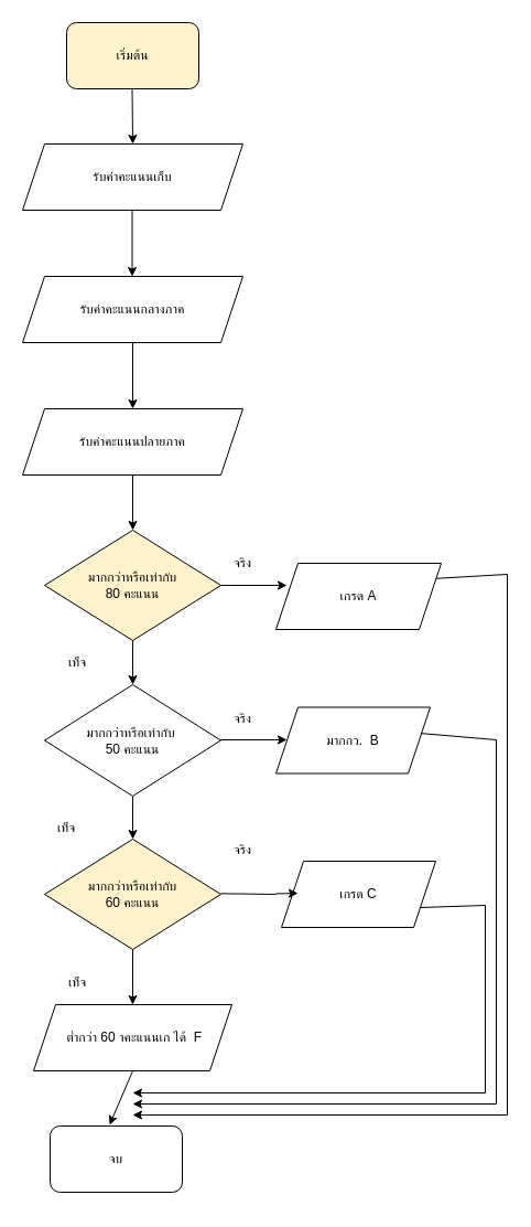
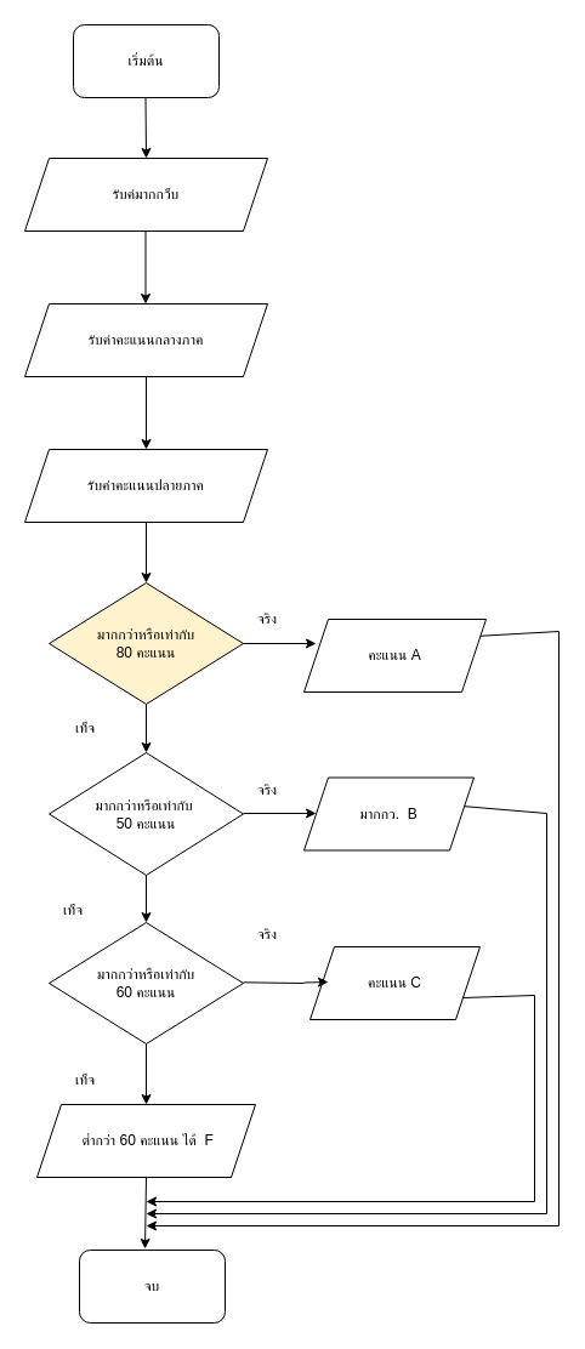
- <mxCell id="2" value="เริ่มต้น" style="rounded=1;whiteSpace=wrap;html=1;fillColor=#fff2cc;" vertex="1" parent="1"><mxGeometry x="60" y="20" width="120" height="60" as="geometry" /></mxCell>
+ <mxCell id="2" value="เริ่มต้น" style="rounded=1;whiteSpace=wrap;html=1;" vertex="1" parent="1"><mxGeometry x="60" y="20" width="120" height="60" as="geometry" /></mxCell>
- <mxCell id="4" value="รับค่าคะแนนเก็บ" style="shape=parallelogram;perimeter=parallelogramPerimeter;whiteSpace=wrap;html=1;fixedSize=1;" vertex="1" parent="1"><mxGeometry x="20" y="130" width="200" height="60" as="geometry" /></mxCell>
+ <mxCell id="4" value="รับค่มากกว็บ" style="shape=parallelogram;perimeter=parallelogramPerimeter;whiteSpace=wrap;html=1;fixedSize=1;" vertex="1" parent="1"><mxGeometry x="20" y="130" width="200" height="60" as="geometry" /></mxCell>
- <mxCell id="39" value="เกรด A" style="shape=parallelogram;perimeter=parallelogramPerimeter;whiteSpace=wrap;html=1;fixedSize=1;" vertex="1" parent="1"><mxGeometry x="250" y="510" width="150" height="60" as="geometry" /></mxCell>
+ <mxCell id="39" value="คะแนน A" style="shape=parallelogram;perimeter=parallelogramPerimeter;whiteSpace=wrap;html=1;fixedSize=1;" vertex="1" parent="1"><mxGeometry x="250" y="510" width="150" height="60" as="geometry" /></mxCell>
- <mxCell id="11" value="มากกว่าหรือเท่ากับ&lt;br&gt;60 คะแนน" style="rhombus;whiteSpace=wrap;html=1;fillColor=#fff2cc;" vertex="1" parent="1"><mxGeometry x="40" y="760" width="160" height="100" as="geometry" /></mxCell>
+ <mxCell id="11" value="มากกว่าหรือเท่ากับ&lt;br&gt;60 คะแนน" style="rhombus;whiteSpace=wrap;html=1;" vertex="1" parent="1"><mxGeometry x="40" y="760" width="160" height="100" as="geometry" /></mxCell>
- <mxCell id="21" value="เกรด C" style="shape=parallelogram;perimeter=parallelogramPerimeter;whiteSpace=wrap;html=1;fixedSize=1;" vertex="1" parent="1"><mxGeometry x="255" y="780" width="140" height="60" as="geometry" /></mxCell>
+ <mxCell id="21" value="คะแนน C" style="shape=parallelogram;perimeter=parallelogramPerimeter;whiteSpace=wrap;html=1;fixedSize=1;" vertex="1" parent="1"><mxGeometry x="255" y="780" width="140" height="60" as="geometry" /></mxCell>
- <mxCell id="12" value="&amp;nbsp;ต่ำกว่า 60 าคะแนนเก ได้ &amp;nbsp;F" style="shape=parallelogram;perimeter=parallelogramPerimeter;whiteSpace=wrap;html=1;fixedSize=1;" vertex="1" parent="1"><mxGeometry x="30" y="910" width="180" height="60" as="geometry" /></mxCell>
+ <mxCell id="12" value="&amp;nbsp;ต่ำกว่า 60 คะแนน ได้ &amp;nbsp;F" style="shape=parallelogram;perimeter=parallelogramPerimeter;whiteSpace=wrap;html=1;fixedSize=1;" vertex="1" parent="1"><mxGeometry x="30" y="910" width="180" height="60" as="geometry" /></mxCell>
- <mxCell id="13" value="จบ" style="rounded=1;whiteSpace=wrap;html=1;" vertex="1" parent="1"><mxGeometry x="45" y="1020" width="120" height="60" as="geometry" /></mxCell>
+ <mxCell id="13" value="จบ" style="rounded=1;whiteSpace=wrap;html=1;" vertex="1" parent="1"><mxGeometry x="65" y="1030" width="120" height="60" as="geometry" /></mxCell>
